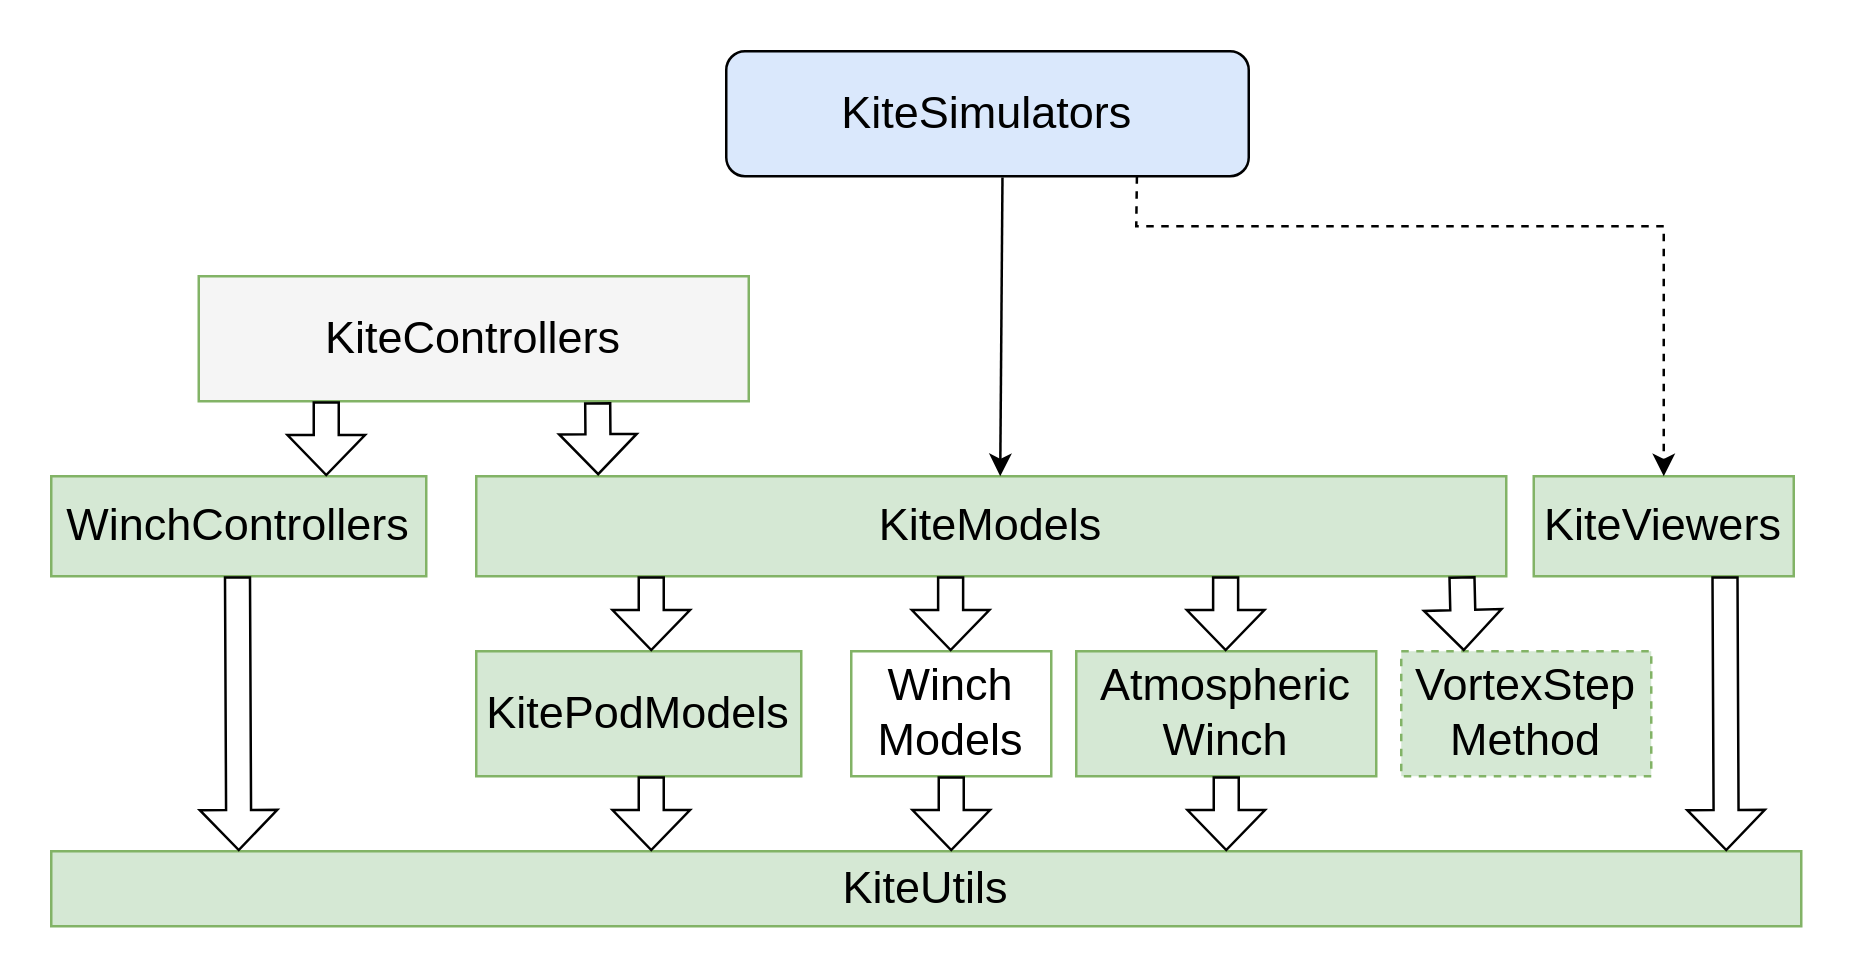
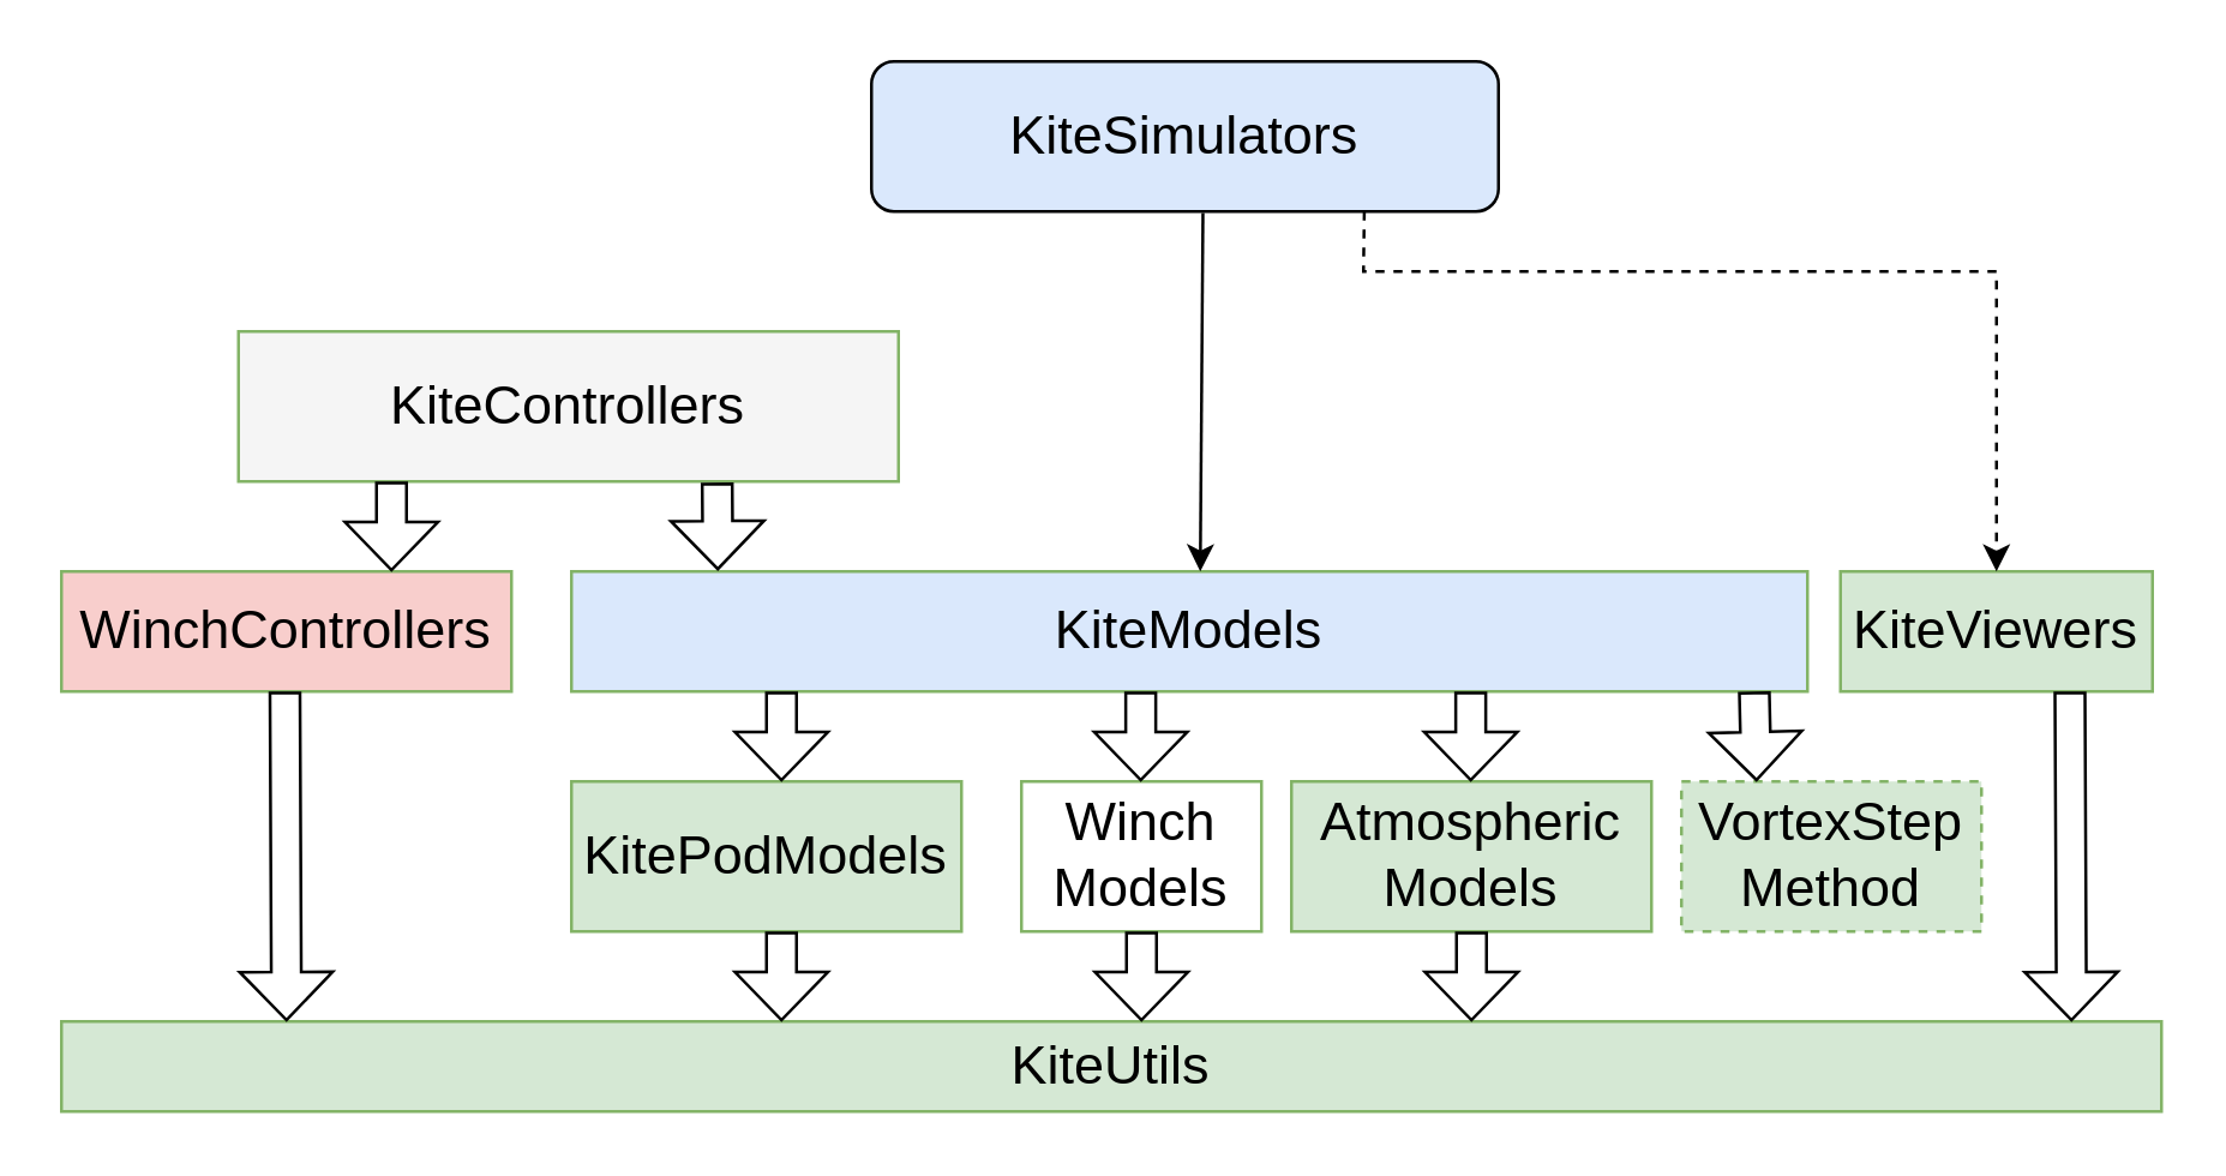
- <mxCell id="22" value="WinchControllers" style="rounded=0;whiteSpace=wrap;html=1;fontSize=18;fillColor=#d5e8d4;strokeColor=#82b366;" parent="1" vertex="1"><mxGeometry x="20" y="190" width="150" height="40" as="geometry" /></mxCell>
+ <mxCell id="22" value="WinchControllers" style="rounded=0;whiteSpace=wrap;html=1;fontSize=18;fillColor=#f8cecc;strokeColor=#82b366;" parent="1" vertex="1"><mxGeometry x="20" y="190" width="150" height="40" as="geometry" /></mxCell>
- <mxCell id="4" value="KiteModels" style="rounded=0;whiteSpace=wrap;html=1;fontSize=18;fillColor=#d5e8d4;strokeColor=#82b366;" parent="1" vertex="1"><mxGeometry x="190" y="190" width="412" height="40" as="geometry" /></mxCell>
+ <mxCell id="4" value="KiteModels" style="rounded=0;whiteSpace=wrap;html=1;fontSize=18;fillColor=#dae8fc;strokeColor=#82b366;" parent="1" vertex="1"><mxGeometry x="190" y="190" width="412" height="40" as="geometry" /></mxCell>
- <mxCell id="8" value="Atmospheric&lt;br style=&quot;font-size: 18px;&quot;&gt;Winch" style="rounded=0;whiteSpace=wrap;html=1;fontSize=18;fillColor=#d5e8d4;strokeColor=#82b366;" parent="1" vertex="1"><mxGeometry x="430" y="260" width="120" height="50" as="geometry" /></mxCell>
+ <mxCell id="8" value="Atmospheric&lt;br style=&quot;font-size: 18px;&quot;&gt;Models" style="rounded=0;whiteSpace=wrap;html=1;fontSize=18;fillColor=#d5e8d4;strokeColor=#82b366;" parent="1" vertex="1"><mxGeometry x="430" y="260" width="120" height="50" as="geometry" /></mxCell>
